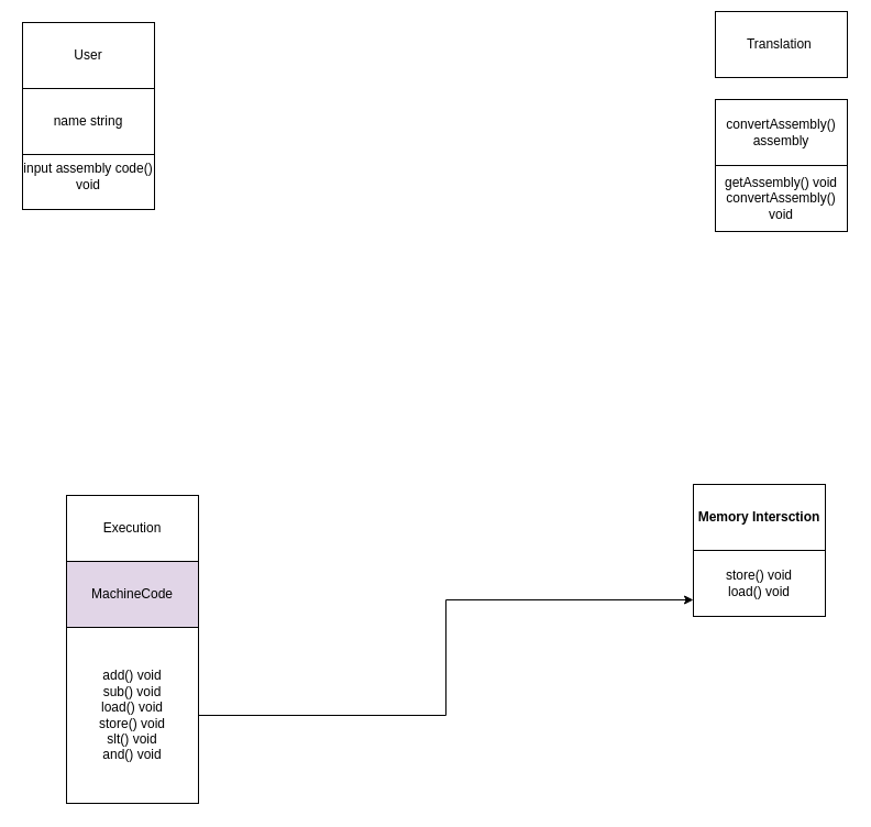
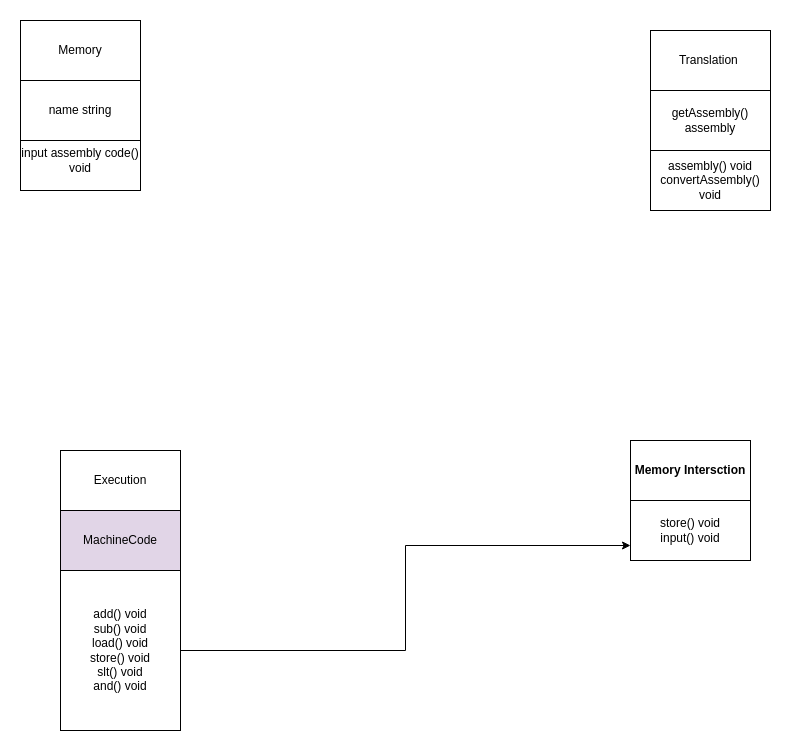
- <mxCell id="9" value="Translation&amp;nbsp;" style="rounded=0;whiteSpace=wrap;html=1;" parent="1" vertex="1"><mxGeometry x="650" y="10" width="120" height="60" as="geometry" /></mxCell>
+ <mxCell id="9" value="Translation&amp;nbsp;" style="rounded=0;whiteSpace=wrap;html=1;" parent="1" vertex="1"><mxGeometry x="650" y="30" width="120" height="60" as="geometry" /></mxCell>
- <mxCell id="10" value="User" style="rounded=0;whiteSpace=wrap;html=1;" parent="1" vertex="1"><mxGeometry x="20" y="20" width="120" height="60" as="geometry" /></mxCell>
+ <mxCell id="10" value="Memory" style="rounded=0;whiteSpace=wrap;html=1;" parent="1" vertex="1"><mxGeometry x="20" y="20" width="120" height="60" as="geometry" /></mxCell>
- <mxCell id="4" value="convertAssembly() assembly" style="rounded=0;whiteSpace=wrap;html=1;" parent="1" vertex="1"><mxGeometry x="650" y="90" width="120" height="60" as="geometry" /></mxCell>
+ <mxCell id="4" value="getAssembly() assembly" style="rounded=0;whiteSpace=wrap;html=1;" parent="1" vertex="1"><mxGeometry x="650" y="90" width="120" height="60" as="geometry" /></mxCell>
- <mxCell id="3" value="getAssembly() void&lt;br&gt;convertAssembly() void" style="rounded=0;whiteSpace=wrap;html=1;" parent="1" vertex="1"><mxGeometry x="650" y="150" width="120" height="60" as="geometry" /></mxCell>
+ <mxCell id="3" value="assembly() void&lt;br&gt;convertAssembly() void" style="rounded=0;whiteSpace=wrap;html=1;" parent="1" vertex="1"><mxGeometry x="650" y="150" width="120" height="60" as="geometry" /></mxCell>
- <mxCell id="7" value="store() void&lt;br&gt;load() void" style="rounded=0;whiteSpace=wrap;html=1;" parent="1" vertex="1"><mxGeometry x="630" y="500" width="120" height="60" as="geometry" /></mxCell>
+ <mxCell id="7" value="store() void&lt;br&gt;input() void" style="rounded=0;whiteSpace=wrap;html=1;" parent="1" vertex="1"><mxGeometry x="630" y="500" width="120" height="60" as="geometry" /></mxCell>
